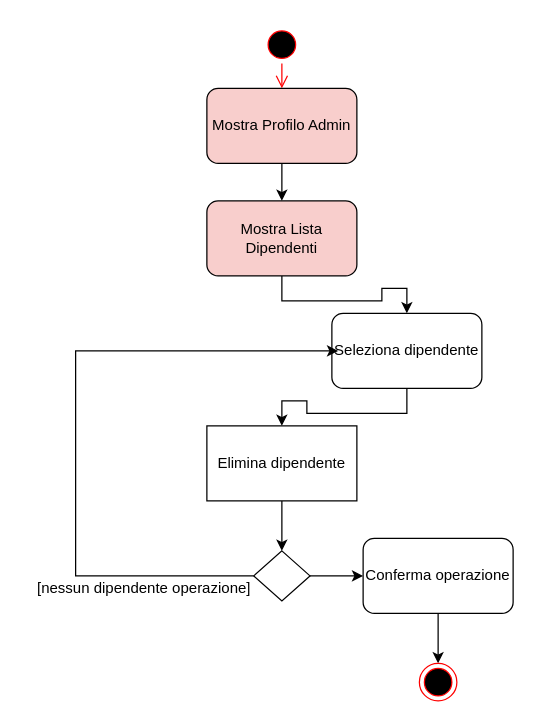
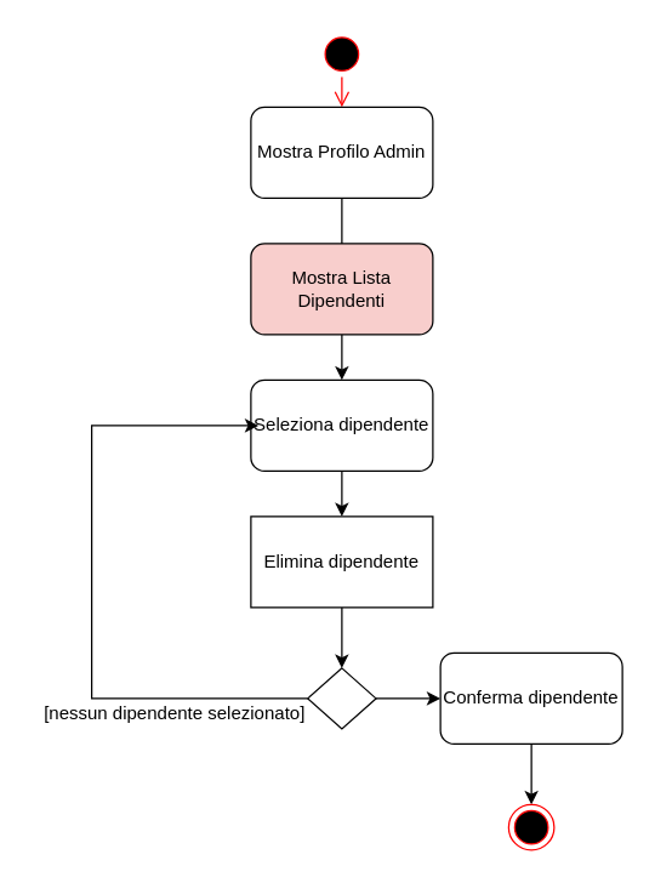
- <mxCell id="5" value="Mostra Profilo Admin" style="rounded=1;whiteSpace=wrap;html=1;fillColor=#f8cecc;" vertex="1" parent="1"><mxGeometry x="165" y="70" width="120" height="60" as="geometry" /></mxCell>
+ <mxCell id="5" value="Mostra Profilo Admin" style="rounded=1;whiteSpace=wrap;html=1;" vertex="1" parent="1"><mxGeometry x="165" y="70" width="120" height="60" as="geometry" /></mxCell>
- <mxCell id="4" value="" style="edgeStyle=orthogonalEdgeStyle;rounded=0;orthogonalLoop=1;jettySize=auto;html=1;" edge="1" parent="1" source="5" target="7"><mxGeometry relative="1" as="geometry" /></mxCell>
+ <mxCell id="4" value="" style="edgeStyle=orthogonalEdgeStyle;rounded=0;orthogonalLoop=1;jettySize=auto;html=1;endArrow=none;" edge="1" parent="1" source="5" target="7"><mxGeometry relative="1" as="geometry" /></mxCell>
- <mxCell id="9" value="Seleziona dipendente" style="rounded=1;whiteSpace=wrap;html=1;" vertex="1" parent="1"><mxGeometry x="265" y="250" width="120" height="60" as="geometry" /></mxCell>
+ <mxCell id="9" value="Seleziona dipendente" style="rounded=1;whiteSpace=wrap;html=1;" vertex="1" parent="1"><mxGeometry x="165" y="250" width="120" height="60" as="geometry" /></mxCell>
- <mxCell id="17" value="Conferma operazione" style="rounded=1;whiteSpace=wrap;html=1;" vertex="1" parent="1"><mxGeometry x="290" y="430" width="120" height="60" as="geometry" /></mxCell>
+ <mxCell id="17" value="Conferma dipendente" style="rounded=1;whiteSpace=wrap;html=1;" vertex="1" parent="1"><mxGeometry x="290" y="430" width="120" height="60" as="geometry" /></mxCell>
- <mxCell id="15" value="[nessun dipendente operazione]" style="text;html=1;strokeColor=none;fillColor=none;align=center;verticalAlign=middle;whiteSpace=wrap;rounded=0;" vertex="1" parent="1"><mxGeometry x="20" y="460" width="190" height="20" as="geometry" /></mxCell>
+ <mxCell id="15" value="[nessun dipendente selezionato]" style="text;html=1;strokeColor=none;fillColor=none;align=center;verticalAlign=middle;whiteSpace=wrap;rounded=0;" vertex="1" parent="1"><mxGeometry x="20" y="460" width="190" height="20" as="geometry" /></mxCell>
